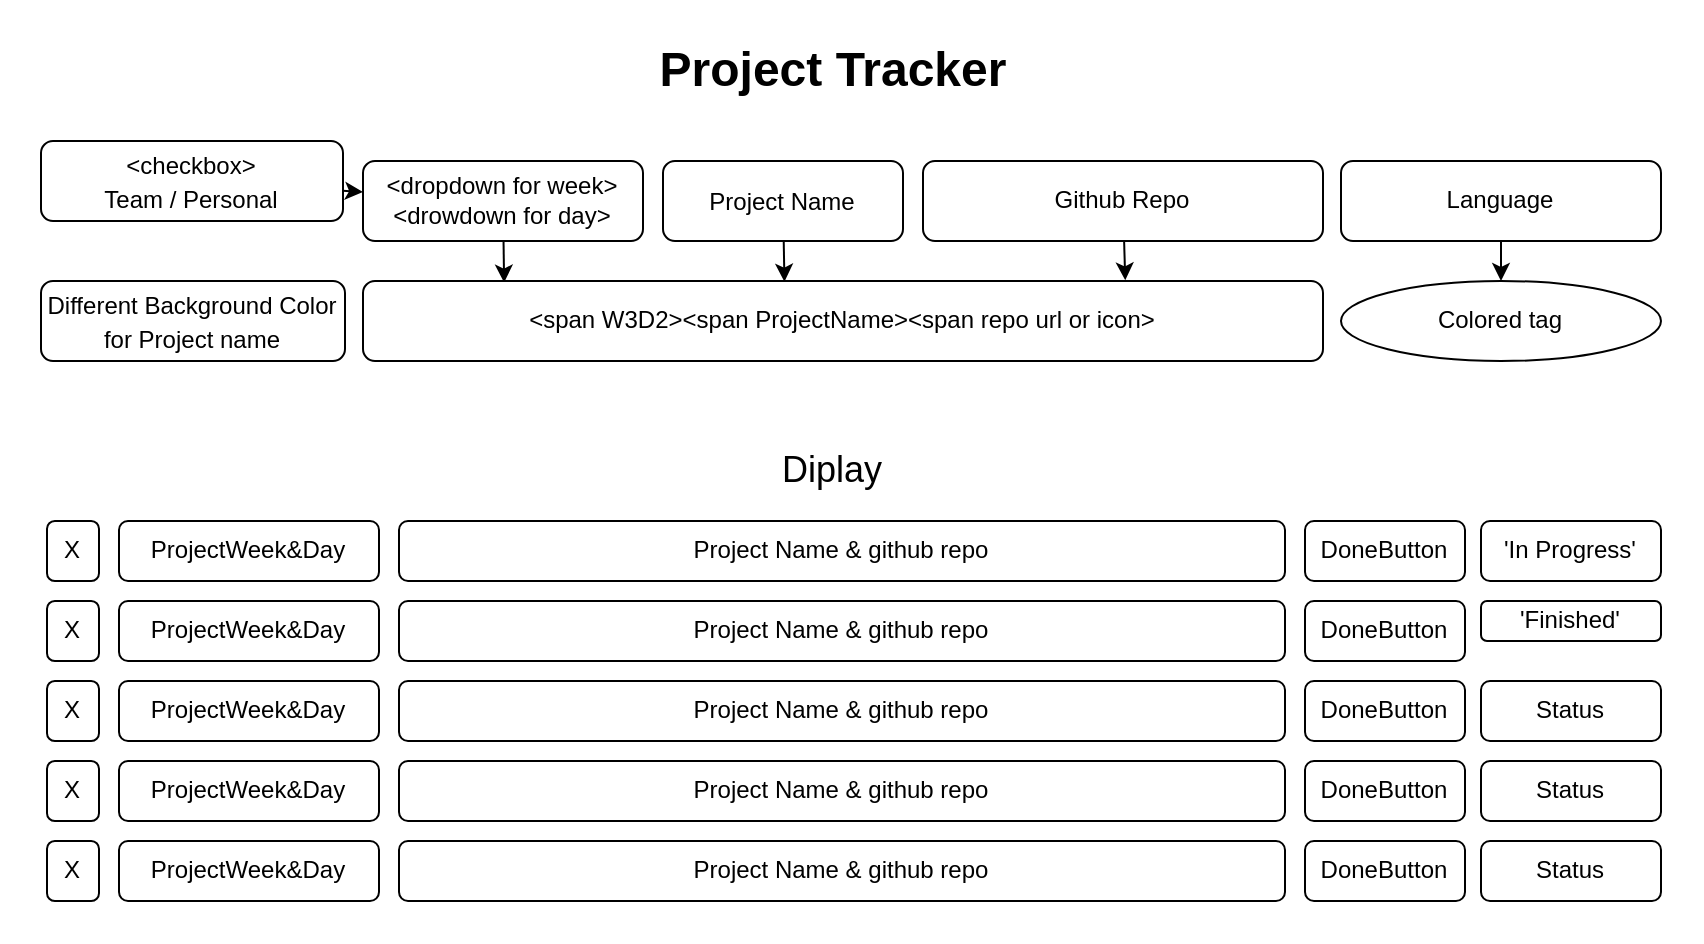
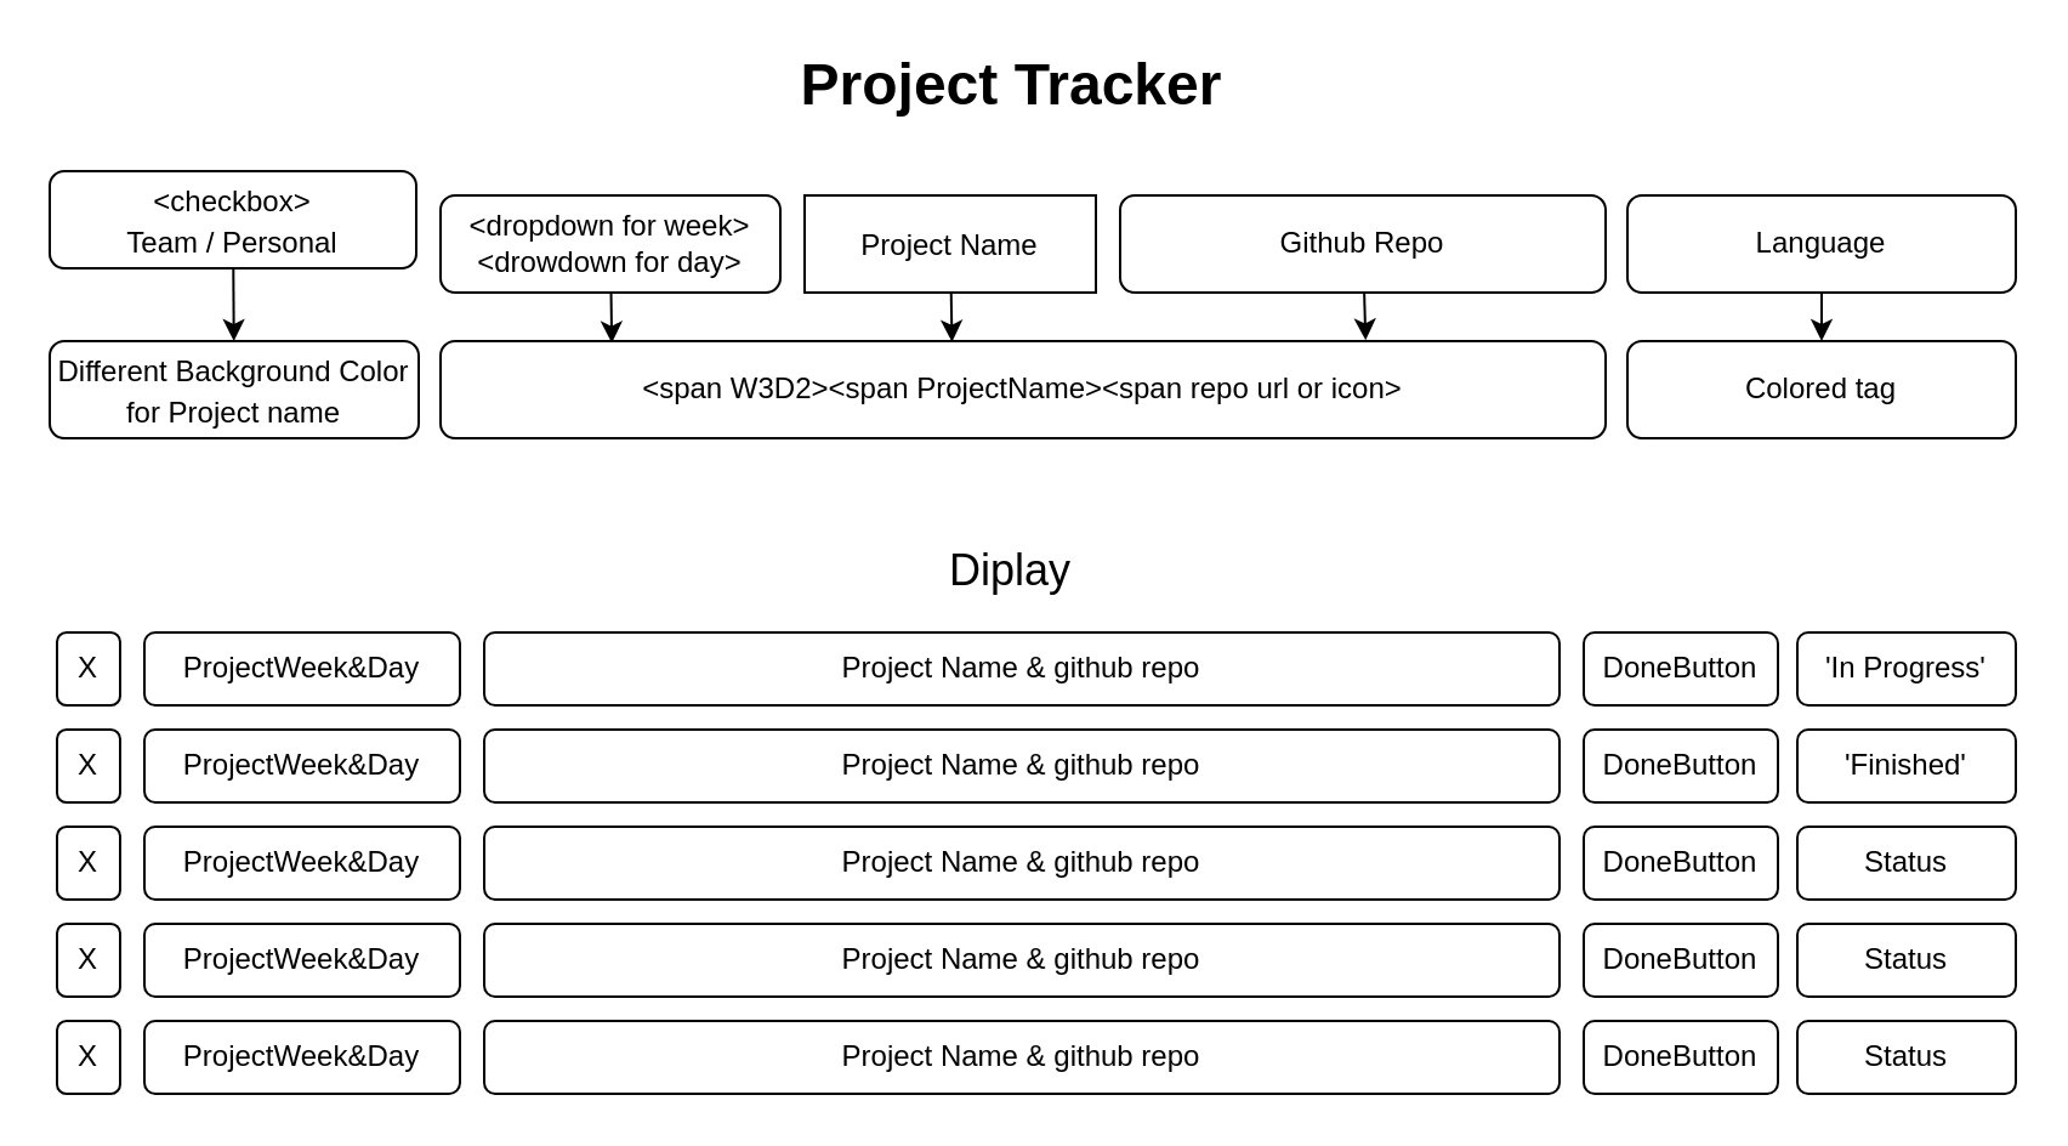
- <mxCell id="28" value="" style="edgeStyle=none;html=1;" parent="1" source="29" target="3" edge="1"><mxGeometry relative="1" as="geometry" /></mxCell>
+ <mxCell id="28" value="" style="edgeStyle=none;html=1;" parent="1" source="29" target="42" edge="1"><mxGeometry relative="1" as="geometry" /></mxCell>
- <mxCell id="39" value="&lt;font style=&quot;font-size: 12px&quot;&gt;Project Name&lt;/font&gt;" style="rounded=1;whiteSpace=wrap;html=1;fontSize=14;" parent="1" vertex="1"><mxGeometry x="331" y="80" width="120" height="40" as="geometry" /></mxCell>
+ <mxCell id="39" value="&lt;font style=&quot;font-size: 12px&quot;&gt;Project Name&lt;/font&gt;" style="whiteSpace=wrap;html=1;fontSize=14;rounded=0;" parent="1" vertex="1"><mxGeometry x="331" y="80" width="120" height="40" as="geometry" /></mxCell>
- <mxCell id="44" value="Colored tag" style="ellipse;whiteSpace=wrap;html=1;" parent="1" vertex="1"><mxGeometry x="670" y="140" width="160" height="40" as="geometry" /></mxCell>
+ <mxCell id="44" value="Colored tag" style="whiteSpace=wrap;html=1;rounded=1;" parent="1" vertex="1"><mxGeometry x="670" y="140" width="160" height="40" as="geometry" /></mxCell>
- <mxCell id="13" value="'Finished'" style="rounded=1;whiteSpace=wrap;html=1;" parent="1" vertex="1"><mxGeometry x="740" y="300" width="90" height="20" as="geometry" /></mxCell>
+ <mxCell id="13" value="'Finished'" style="rounded=1;whiteSpace=wrap;html=1;" parent="1" vertex="1"><mxGeometry x="740" y="300" width="90" height="30" as="geometry" /></mxCell>
